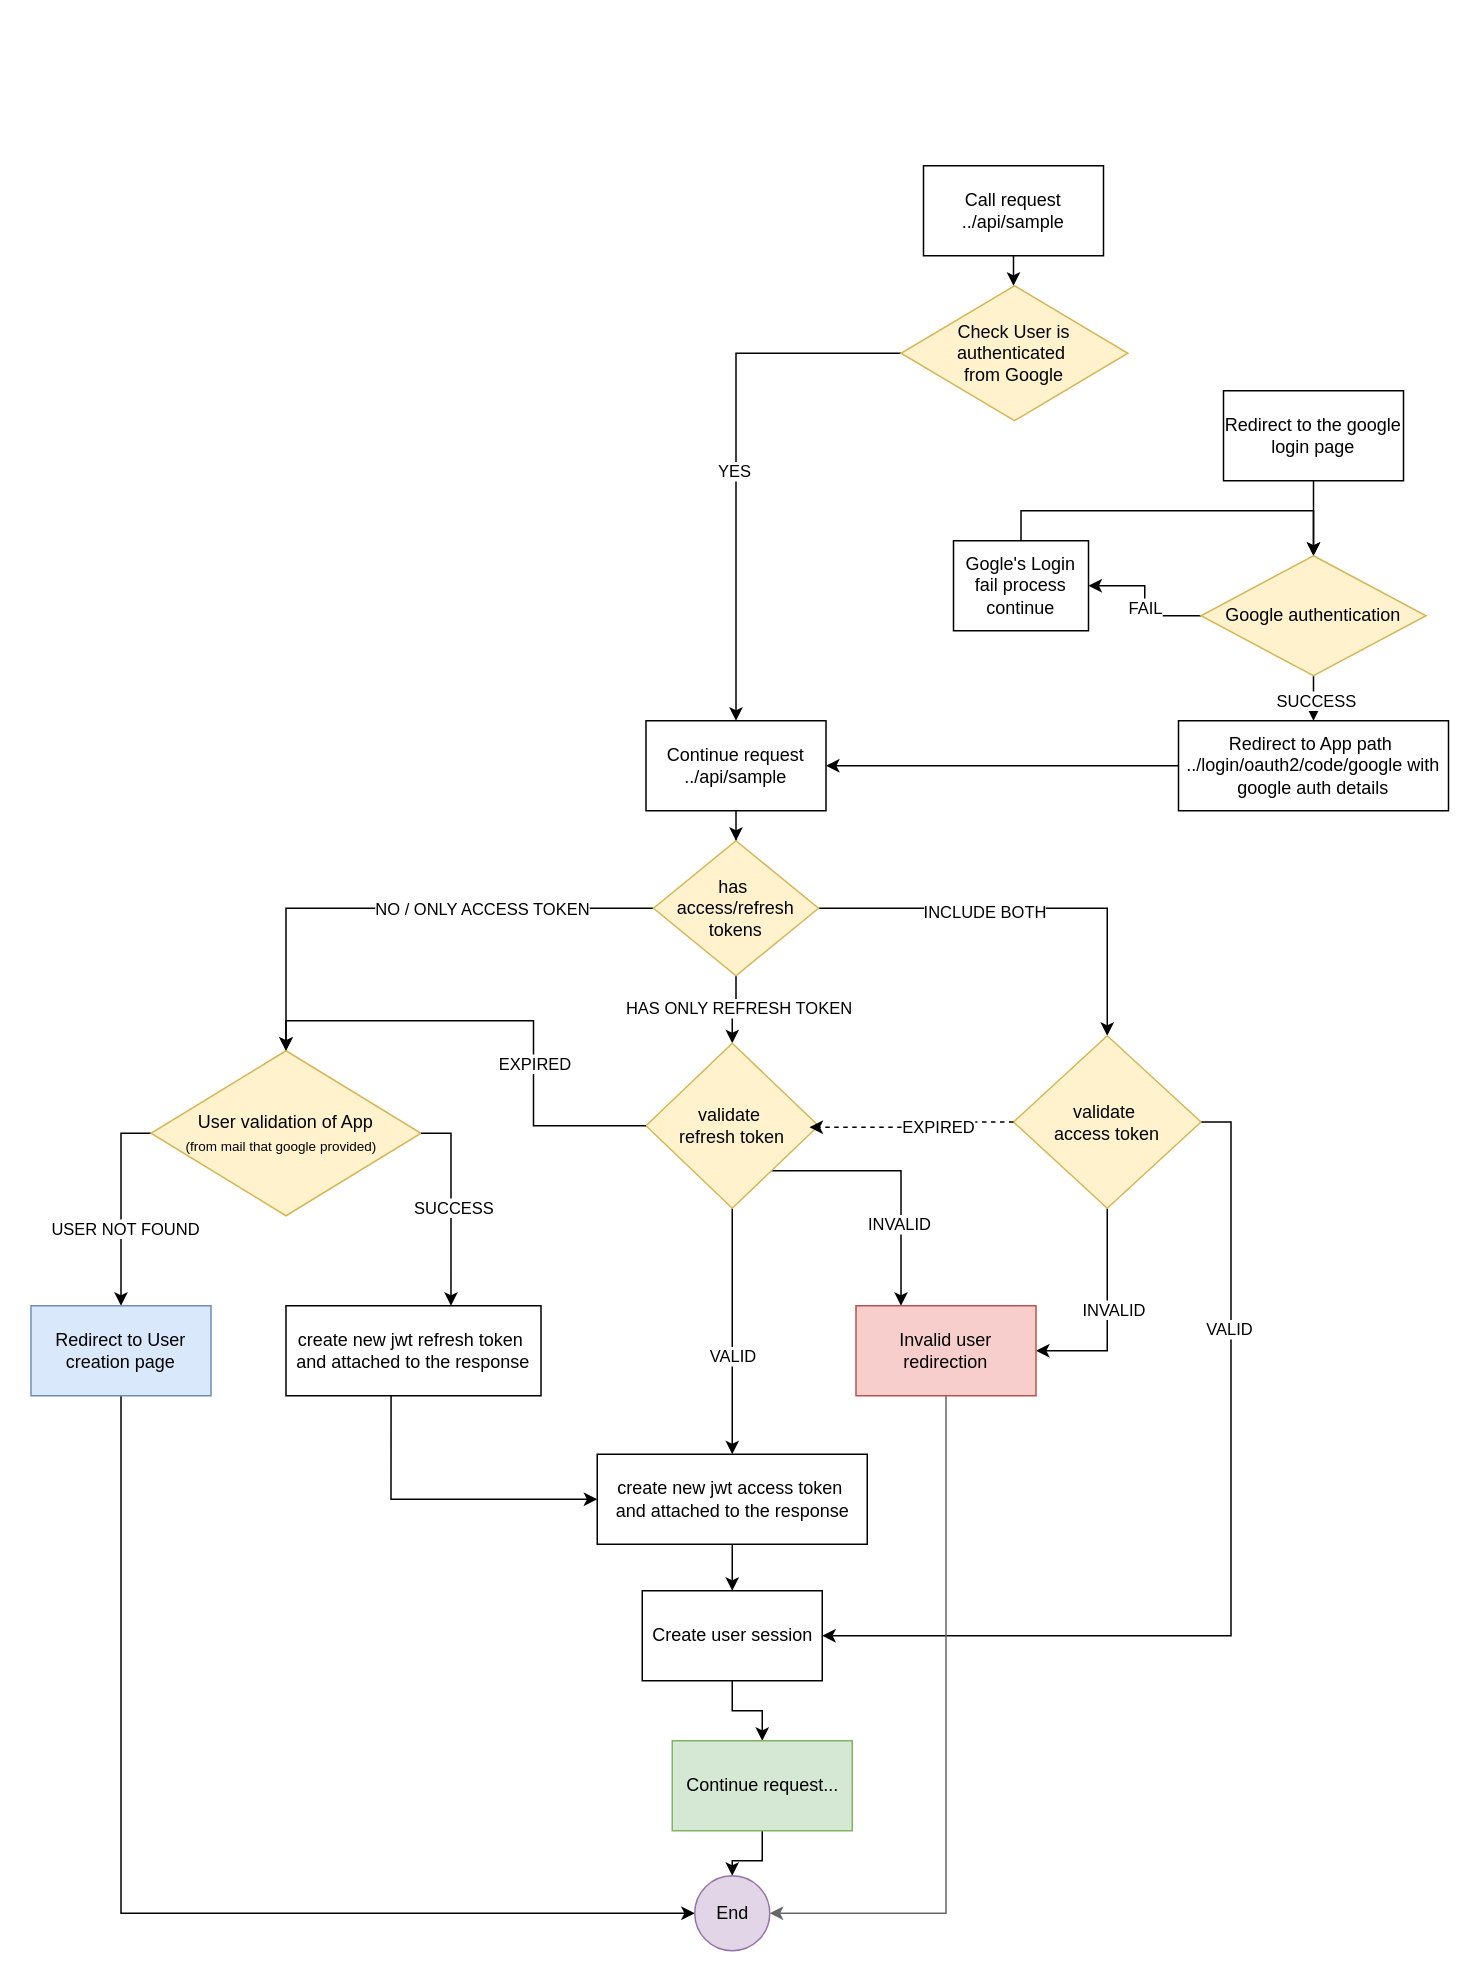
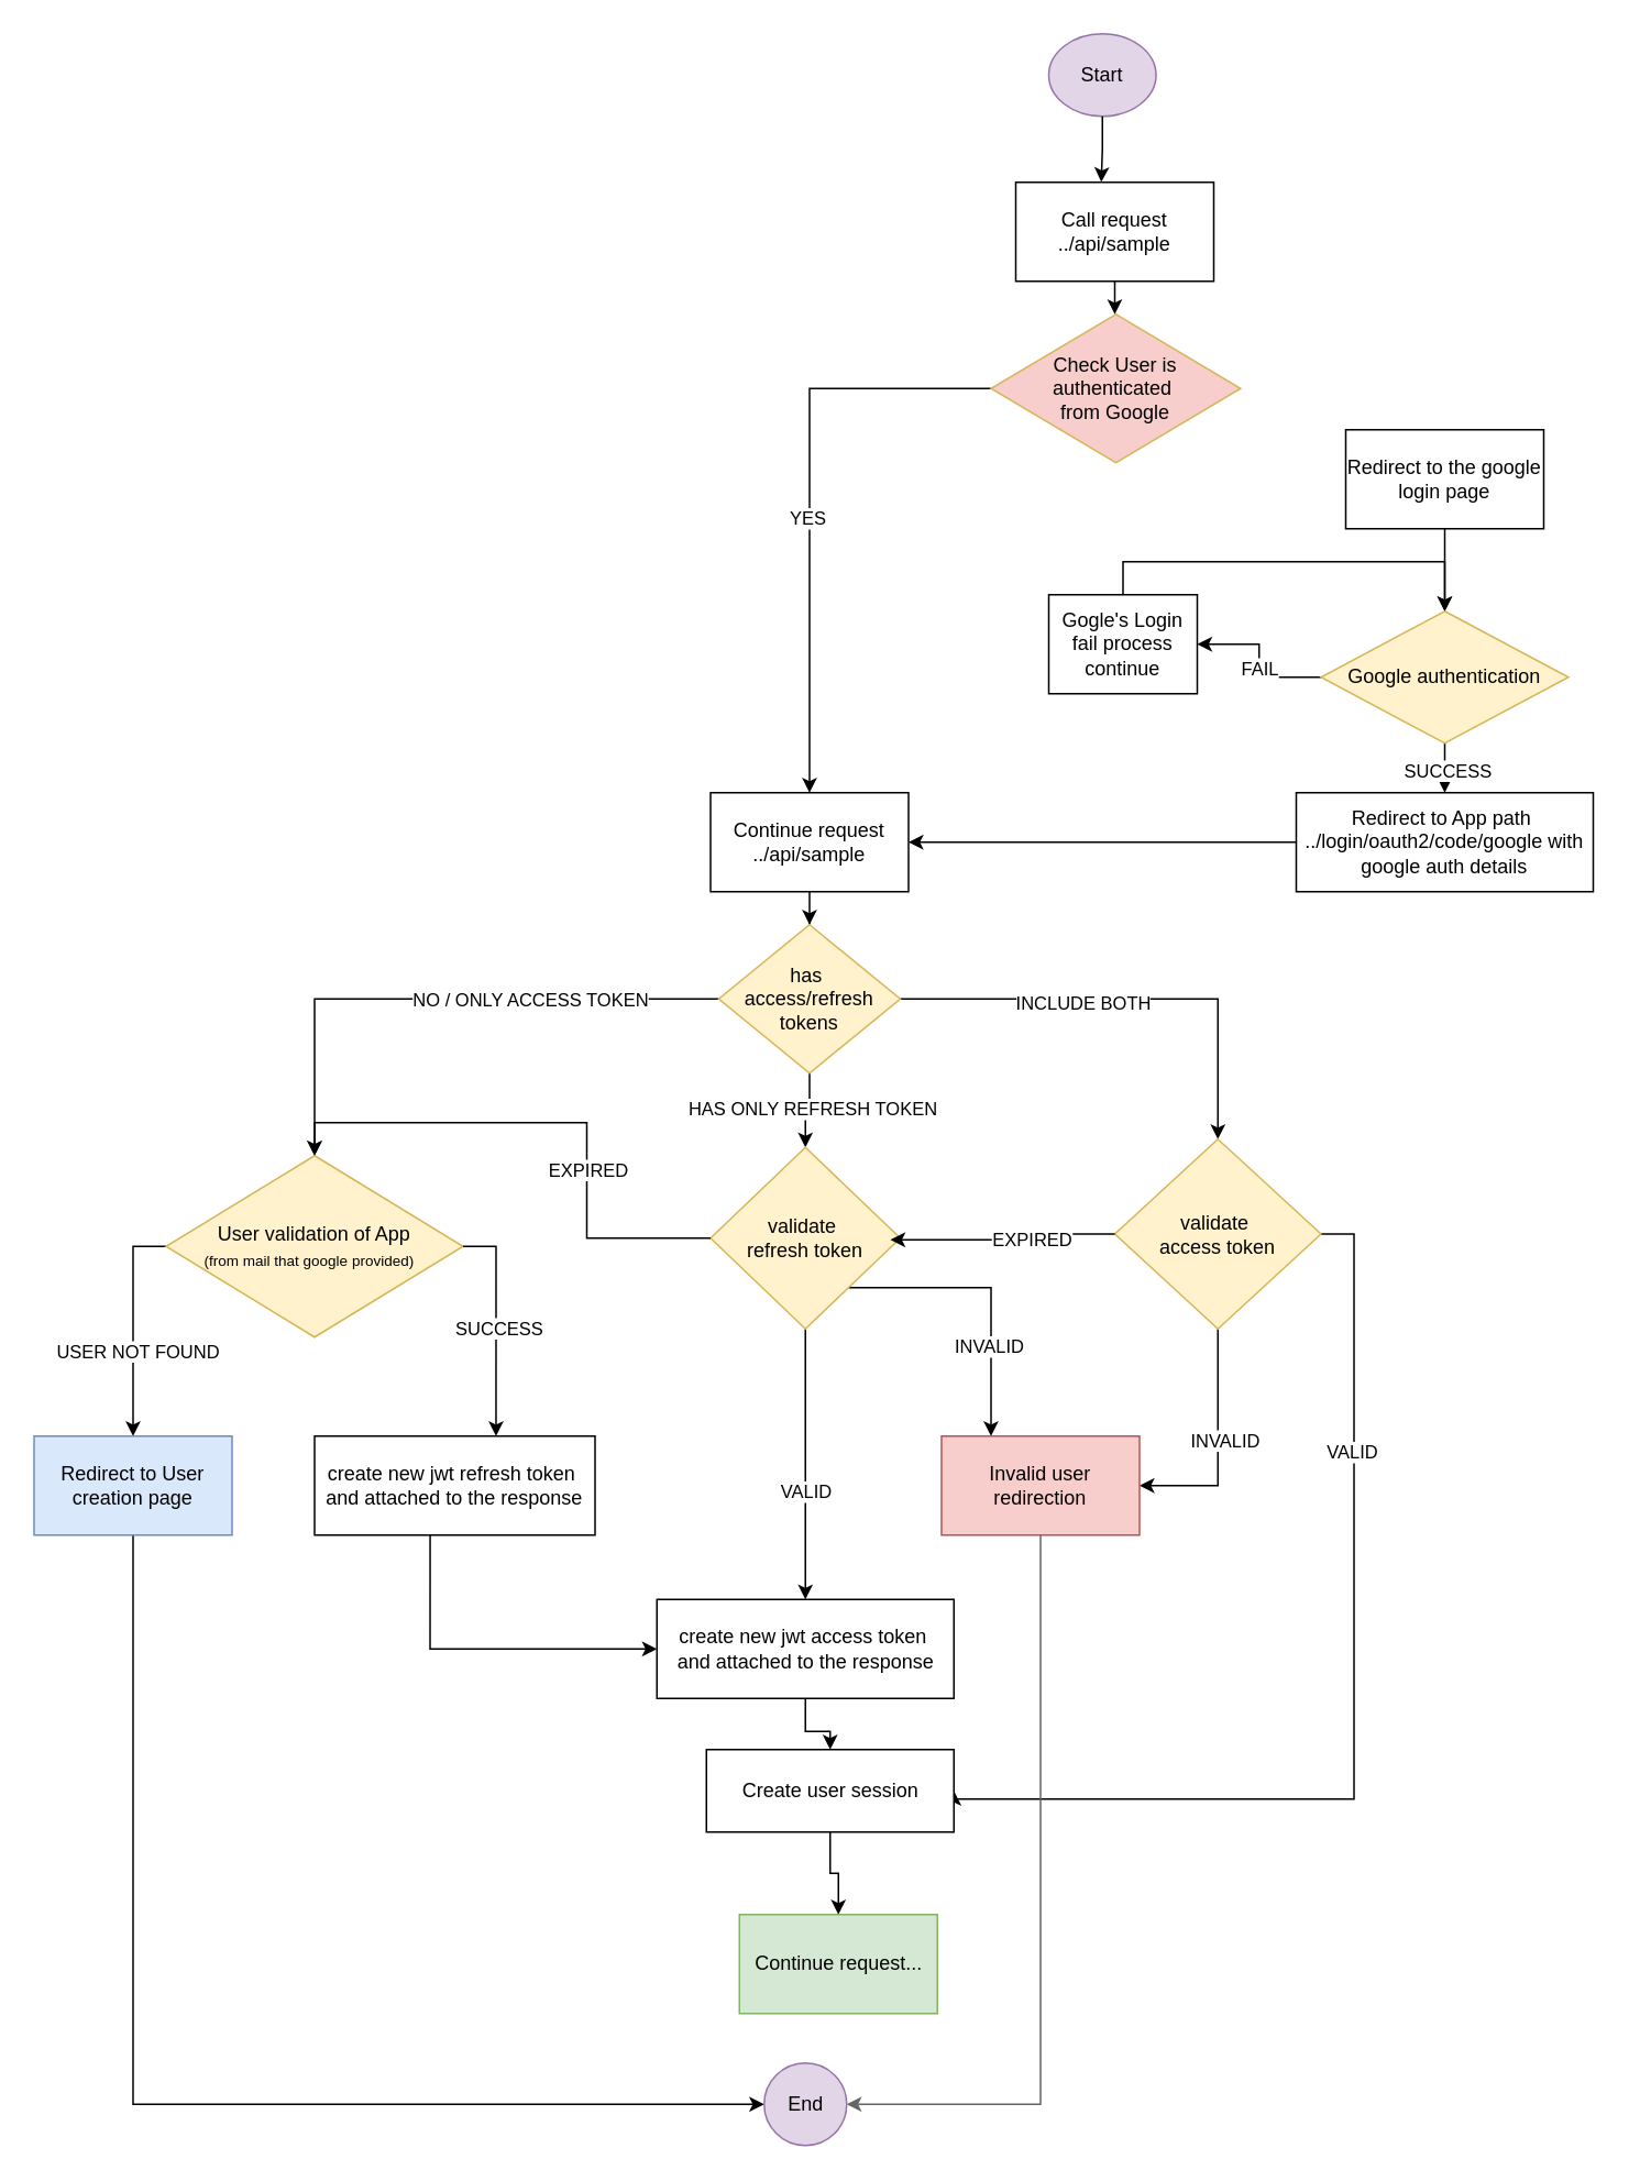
+ <mxCell id="58" value="Start" style="ellipse;whiteSpace=wrap;html=1;fillColor=#e1d5e7;strokeColor=#9673a6;" vertex="1" parent="1"><mxGeometry x="635" y="20" width="65" height="50" as="geometry" /></mxCell>
+ <mxCell id="59" style="edgeStyle=orthogonalEdgeStyle;rounded=0;orthogonalLoop=1;jettySize=auto;html=1;entryX=0.432;entryY=-0.002;entryDx=0;entryDy=0;entryPerimeter=0;" edge="1" parent="1" source="58" target="10"><mxGeometry relative="1" as="geometry" /></mxCell>
- <mxCell id="4" value="Check User is authenticated&amp;nbsp;&lt;div&gt;from Google&lt;/div&gt;" style="rhombus;whiteSpace=wrap;html=1;fillColor=#fff2cc;strokeColor=#d6b656;" vertex="1" parent="1"><mxGeometry x="600" y="190" width="151.25" height="90" as="geometry" /></mxCell>
+ <mxCell id="4" value="Check User is authenticated&amp;nbsp;&lt;div&gt;from Google&lt;/div&gt;" style="rhombus;whiteSpace=wrap;html=1;fillColor=#f8cecc;strokeColor=#d6b656;" vertex="1" parent="1"><mxGeometry x="600" y="190" width="151.25" height="90" as="geometry" /></mxCell>
- <mxCell id="52" style="edgeStyle=orthogonalEdgeStyle;rounded=0;orthogonalLoop=1;jettySize=auto;html=1;entryX=0.948;entryY=0.509;entryDx=0;entryDy=0;entryPerimeter=0;dashed=1;" edge="1" parent="1" source="43" target="38"><mxGeometry relative="1" as="geometry" /></mxCell>
+ <mxCell id="52" style="edgeStyle=orthogonalEdgeStyle;rounded=0;orthogonalLoop=1;jettySize=auto;html=1;entryX=0.948;entryY=0.509;entryDx=0;entryDy=0;entryPerimeter=0;" edge="1" parent="1" source="43" target="38"><mxGeometry relative="1" as="geometry" /></mxCell>
- <mxCell id="45" value="Create user session" style="rounded=0;whiteSpace=wrap;html=1;" vertex="1" parent="1"><mxGeometry x="427.5" y="1060" width="120" height="60" as="geometry" /></mxCell>
+ <mxCell id="45" value="Create user session" style="rounded=0;whiteSpace=wrap;html=1;" vertex="1" parent="1"><mxGeometry x="427.5" y="1060" width="150" height="50" as="geometry" /></mxCell>
- <mxCell id="46" style="edgeStyle=orthogonalEdgeStyle;rounded=0;orthogonalLoop=1;jettySize=auto;html=1;entryX=0.5;entryY=0;entryDx=0;entryDy=0;" edge="1" parent="1" source="47" target="60"><mxGeometry relative="1" as="geometry" /></mxCell>
